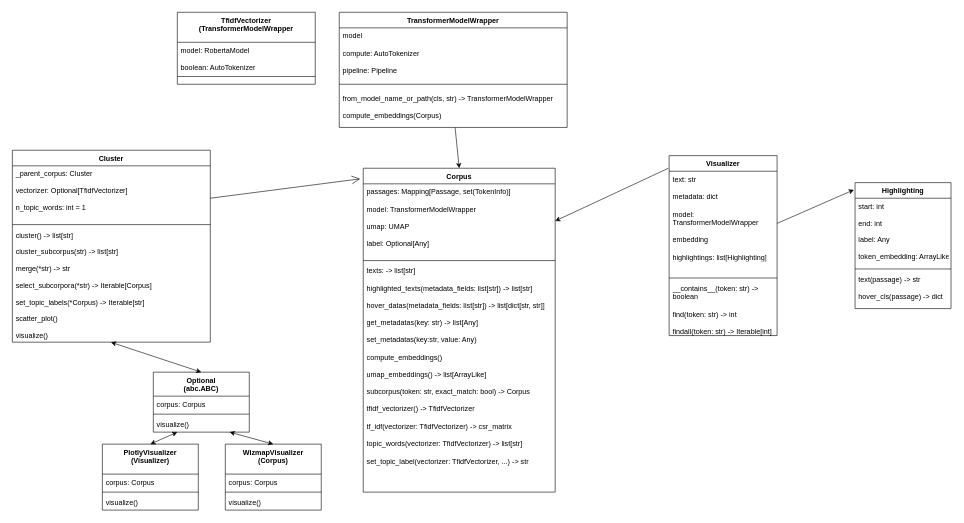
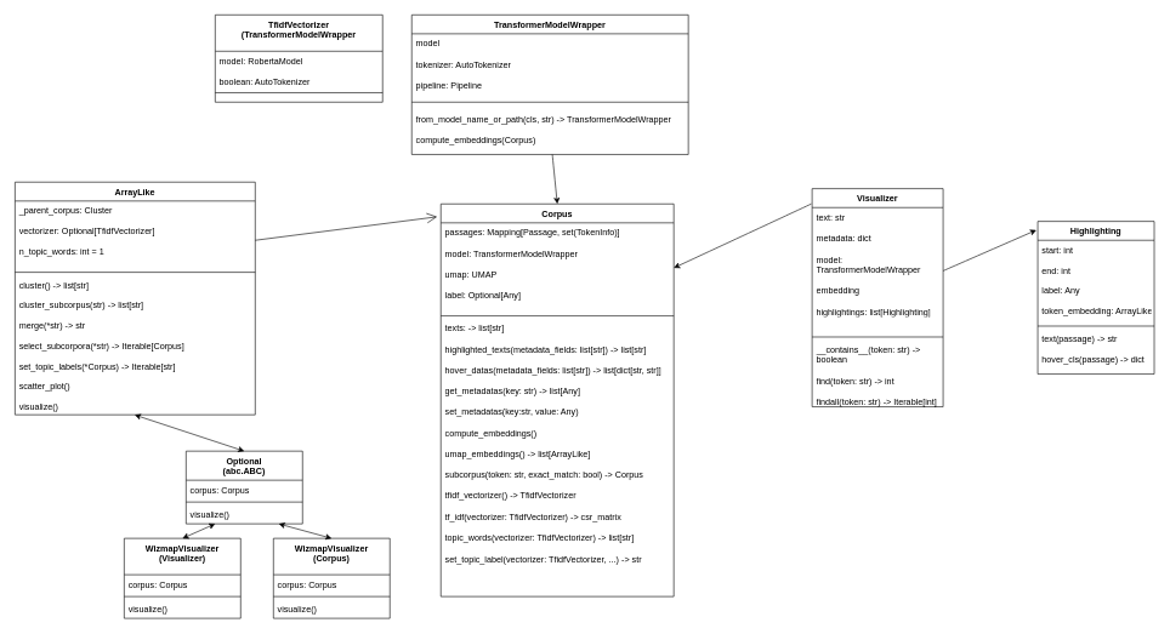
- <mxCell id="11" value="&lt;div&gt;model&lt;br&gt;&lt;br&gt;&lt;/div&gt;&lt;div&gt;compute: AutoTokenizer&lt;/div&gt;&lt;div&gt;&lt;br&gt;&lt;/div&gt;&lt;div&gt;pipeline: Pipeline&lt;/div&gt;" style="text;strokeColor=none;fillColor=none;align=left;verticalAlign=top;spacingLeft=4;spacingRight=4;overflow=hidden;rotatable=0;points=[[0,0.5],[1,0.5]];portConstraint=eastwest;whiteSpace=wrap;html=1;" parent="10" vertex="1"><mxGeometry y="26" width="380" height="84" as="geometry" /></mxCell>
+ <mxCell id="11" value="&lt;div&gt;model&lt;br&gt;&lt;br&gt;&lt;/div&gt;&lt;div&gt;tokenizer: AutoTokenizer&lt;/div&gt;&lt;div&gt;&lt;br&gt;&lt;/div&gt;&lt;div&gt;pipeline: Pipeline&lt;/div&gt;" style="text;strokeColor=none;fillColor=none;align=left;verticalAlign=top;spacingLeft=4;spacingRight=4;overflow=hidden;rotatable=0;points=[[0,0.5],[1,0.5]];portConstraint=eastwest;whiteSpace=wrap;html=1;" parent="10" vertex="1"><mxGeometry y="26" width="380" height="84" as="geometry" /></mxCell>
- <mxCell id="32" value="Cluster" style="swimlane;fontStyle=1;align=center;verticalAlign=top;childLayout=stackLayout;horizontal=1;startSize=26;horizontalStack=0;resizeParent=1;resizeParentMax=0;resizeLast=0;collapsible=1;marginBottom=0;" parent="1" vertex="1"><mxGeometry x="20" y="250" width="330" height="320" as="geometry" /></mxCell>
+ <mxCell id="32" value="ArrayLike" style="swimlane;fontStyle=1;align=center;verticalAlign=top;childLayout=stackLayout;horizontal=1;startSize=26;horizontalStack=0;resizeParent=1;resizeParentMax=0;resizeLast=0;collapsible=1;marginBottom=0;" parent="1" vertex="1"><mxGeometry x="20" y="250" width="330" height="320" as="geometry" /></mxCell>
- <mxCell id="37" value="PlotlyVisualizer&#10;(Visualizer)" style="swimlane;fontStyle=1;align=center;verticalAlign=top;childLayout=stackLayout;horizontal=1;startSize=50;horizontalStack=0;resizeParent=1;resizeParentMax=0;resizeLast=0;collapsible=1;marginBottom=0;" vertex="1" parent="1"><mxGeometry x="170" y="740" width="160" height="110" as="geometry" /></mxCell>
+ <mxCell id="37" value="WizmapVisualizer&#10;(Visualizer)" style="swimlane;fontStyle=1;align=center;verticalAlign=top;childLayout=stackLayout;horizontal=1;startSize=50;horizontalStack=0;resizeParent=1;resizeParentMax=0;resizeLast=0;collapsible=1;marginBottom=0;" vertex="1" parent="1"><mxGeometry x="170" y="740" width="160" height="110" as="geometry" /></mxCell>
